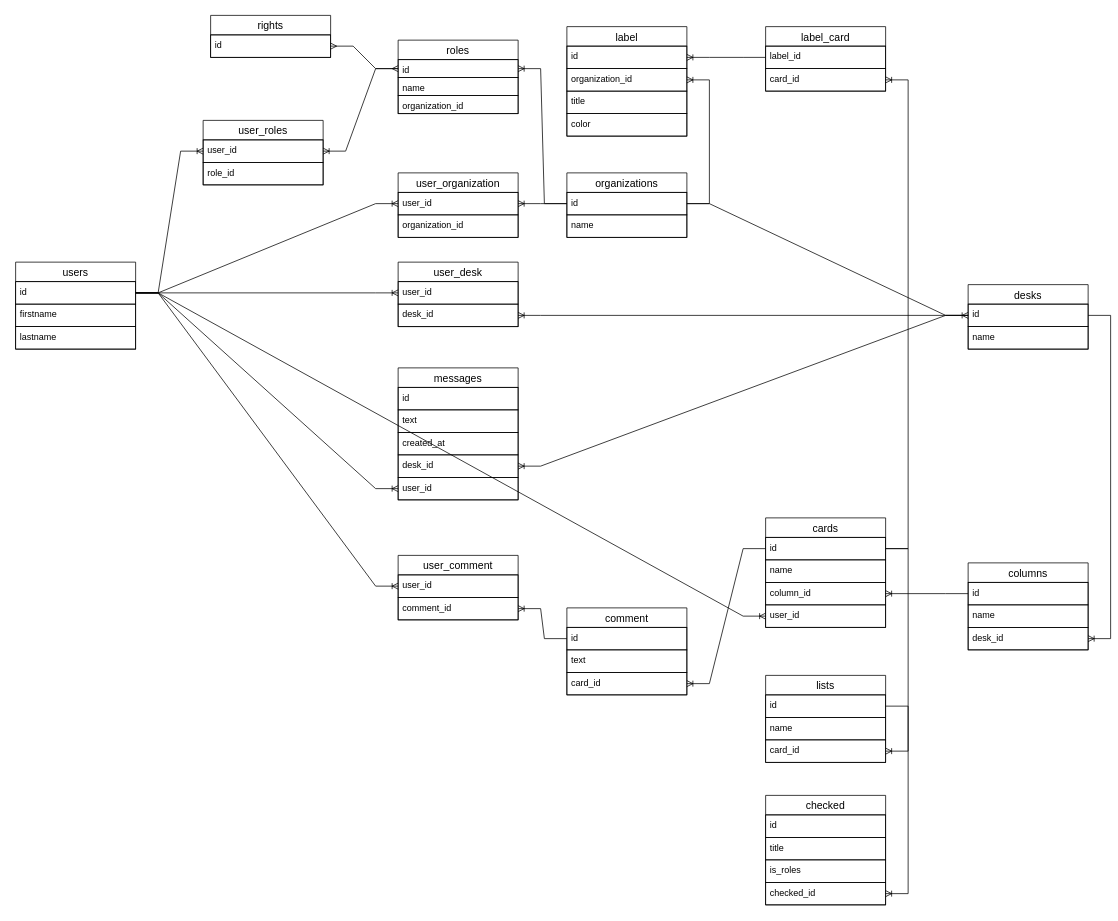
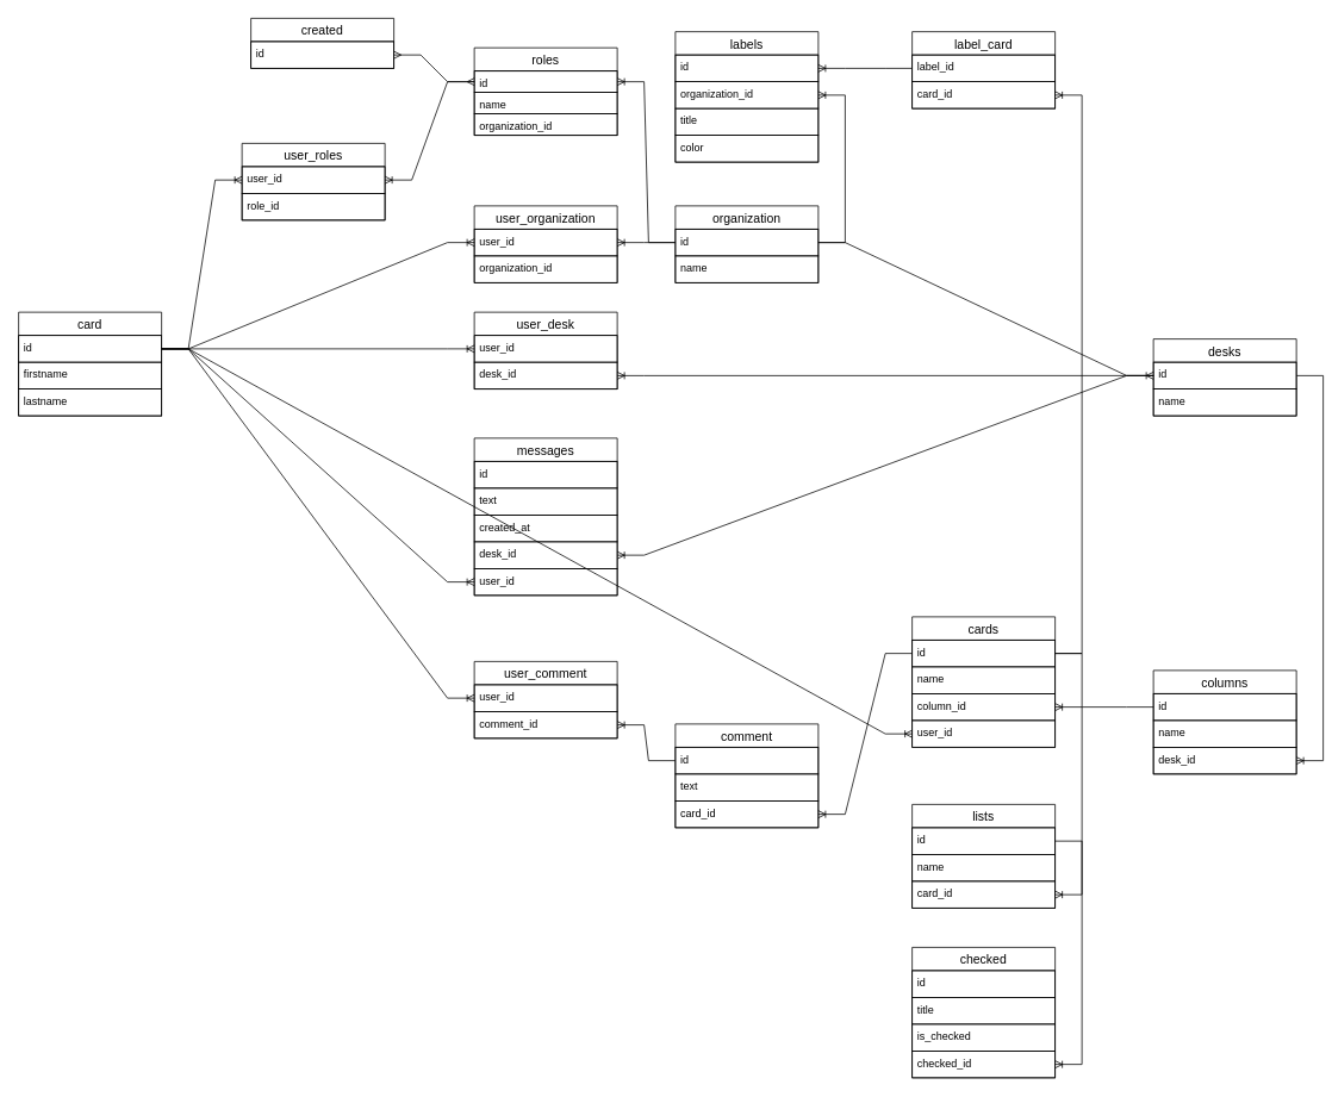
- <mxCell id="39" value="rights" style="swimlane;fontStyle=0;childLayout=stackLayout;horizontal=1;startSize=26;horizontalStack=0;resizeParent=1;resizeParentMax=0;resizeLast=0;collapsible=1;marginBottom=0;align=center;fontSize=14;" parent="1" vertex="1"><mxGeometry x="280" y="20" width="160" height="56" as="geometry" /></mxCell>
+ <mxCell id="39" value="created" style="swimlane;fontStyle=0;childLayout=stackLayout;horizontal=1;startSize=26;horizontalStack=0;resizeParent=1;resizeParentMax=0;resizeLast=0;collapsible=1;marginBottom=0;align=center;fontSize=14;" parent="1" vertex="1"><mxGeometry x="280" y="20" width="160" height="56" as="geometry" /></mxCell>
- <mxCell id="46" value="label" style="swimlane;fontStyle=0;childLayout=stackLayout;horizontal=1;startSize=26;horizontalStack=0;resizeParent=1;resizeParentMax=0;resizeLast=0;collapsible=1;marginBottom=0;align=center;fontSize=14;" parent="1" vertex="1"><mxGeometry x="755" y="35" width="160" height="146" as="geometry" /></mxCell>
+ <mxCell id="46" value="labels" style="swimlane;fontStyle=0;childLayout=stackLayout;horizontal=1;startSize=26;horizontalStack=0;resizeParent=1;resizeParentMax=0;resizeLast=0;collapsible=1;marginBottom=0;align=center;fontSize=14;" parent="1" vertex="1"><mxGeometry x="755" y="35" width="160" height="146" as="geometry" /></mxCell>
- <mxCell id="6" value="organizations" style="swimlane;fontStyle=0;childLayout=stackLayout;horizontal=1;startSize=26;horizontalStack=0;resizeParent=1;resizeParentMax=0;resizeLast=0;collapsible=1;marginBottom=0;align=center;fontSize=14;" parent="1" vertex="1"><mxGeometry x="755" y="230" width="160" height="86" as="geometry" /></mxCell>
+ <mxCell id="6" value="organization" style="swimlane;fontStyle=0;childLayout=stackLayout;horizontal=1;startSize=26;horizontalStack=0;resizeParent=1;resizeParentMax=0;resizeLast=0;collapsible=1;marginBottom=0;align=center;fontSize=14;" parent="1" vertex="1"><mxGeometry x="755" y="230" width="160" height="86" as="geometry" /></mxCell>
- <mxCell id="2" value="users" style="swimlane;fontStyle=0;childLayout=stackLayout;horizontal=1;startSize=26;horizontalStack=0;resizeParent=1;resizeParentMax=0;resizeLast=0;collapsible=1;marginBottom=0;align=center;fontSize=14;" parent="1" vertex="1"><mxGeometry x="20" y="349" width="160" height="116" as="geometry" /></mxCell>
+ <mxCell id="2" value="card" style="swimlane;fontStyle=0;childLayout=stackLayout;horizontal=1;startSize=26;horizontalStack=0;resizeParent=1;resizeParentMax=0;resizeLast=0;collapsible=1;marginBottom=0;align=center;fontSize=14;" parent="1" vertex="1"><mxGeometry x="20" y="349" width="160" height="116" as="geometry" /></mxCell>
- <mxCell id="81" value="is_roles" style="text;strokeColor=default;fillColor=none;spacingLeft=4;spacingRight=4;overflow=hidden;rotatable=0;points=[[0,0.5],[1,0.5]];portConstraint=eastwest;fontSize=12;" vertex="1" parent="78"><mxGeometry y="86" width="160" height="30" as="geometry" /></mxCell>
+ <mxCell id="81" value="is_checked" style="text;strokeColor=default;fillColor=none;spacingLeft=4;spacingRight=4;overflow=hidden;rotatable=0;points=[[0,0.5],[1,0.5]];portConstraint=eastwest;fontSize=12;" vertex="1" parent="78"><mxGeometry y="86" width="160" height="30" as="geometry" /></mxCell>
